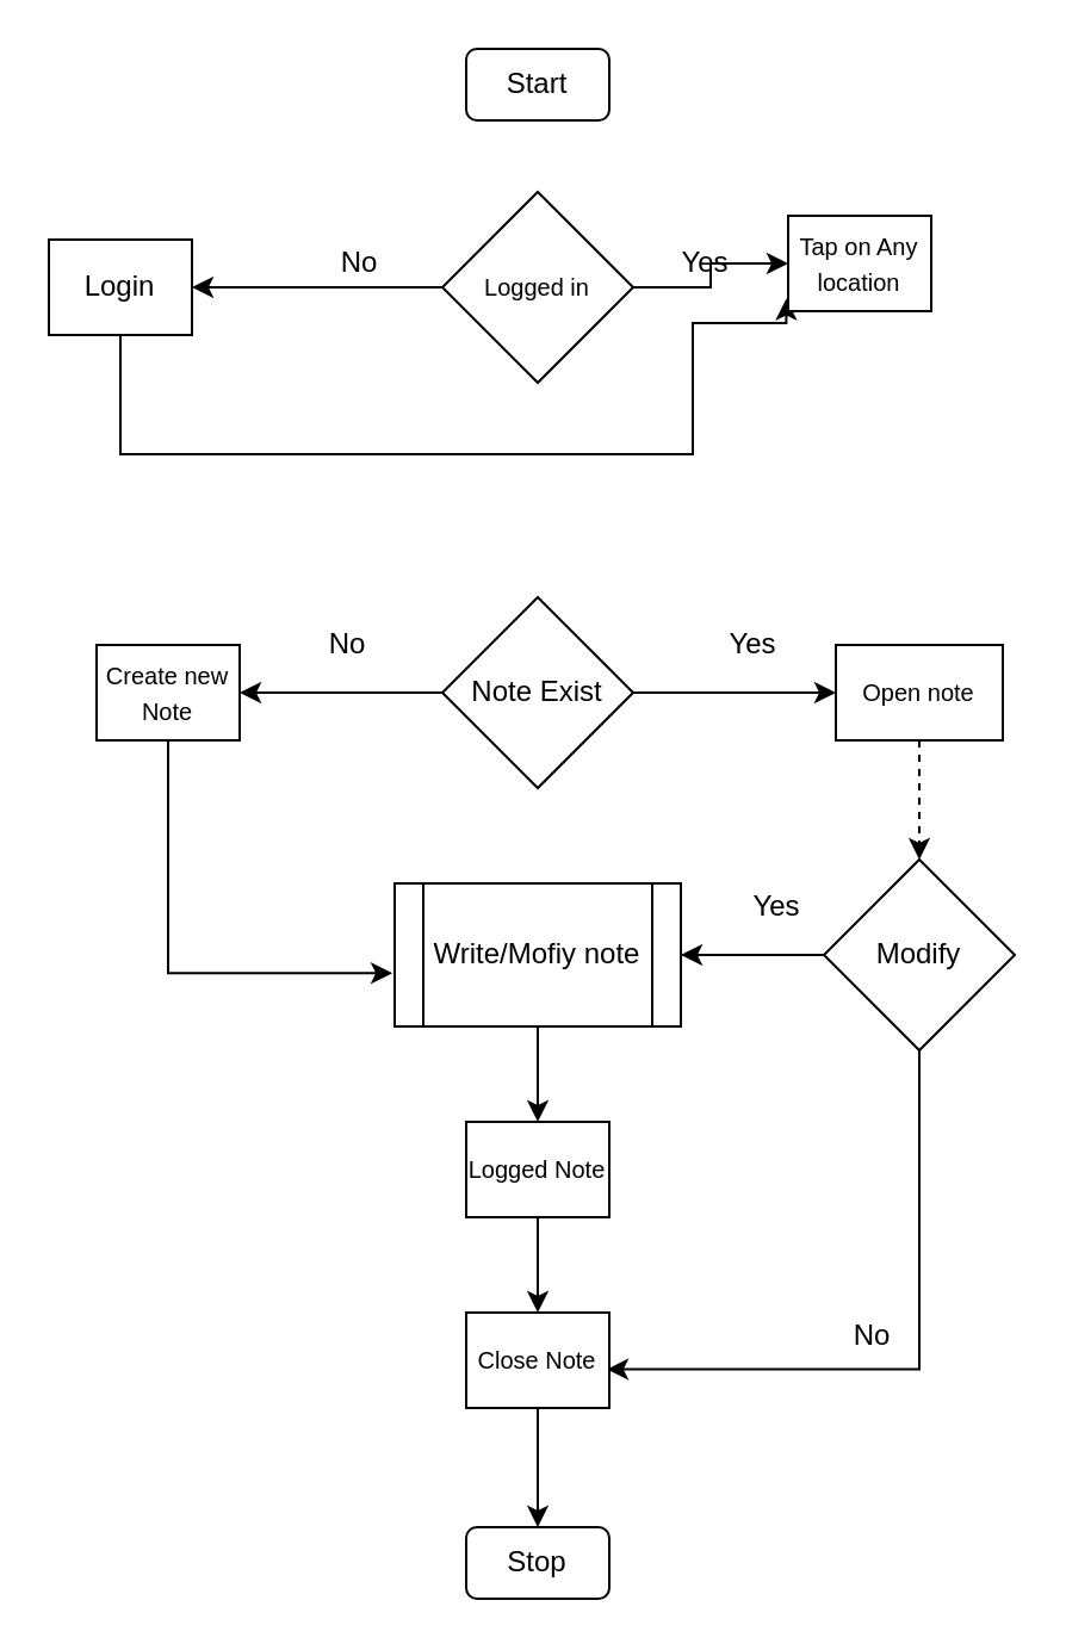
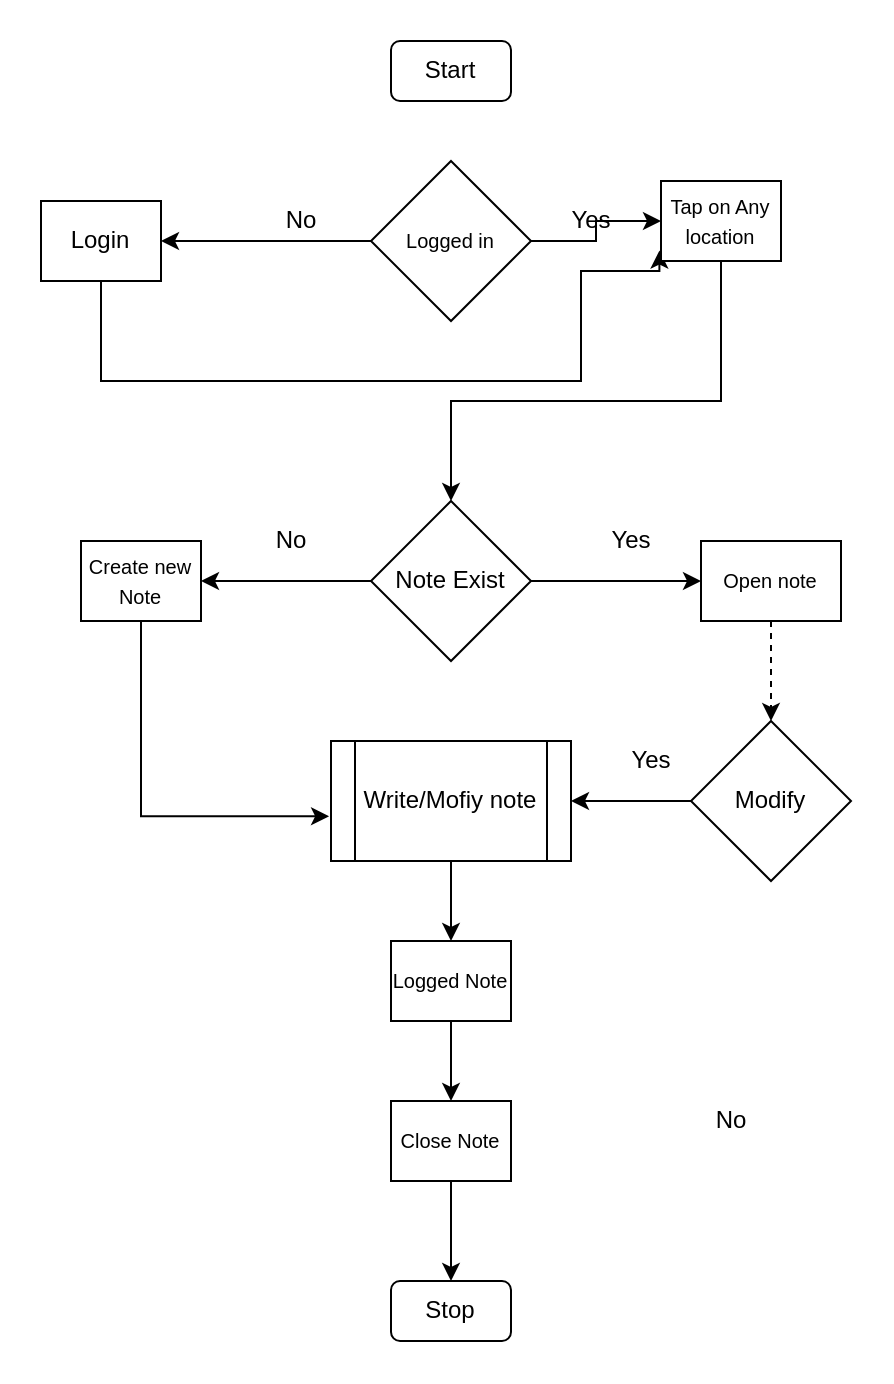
+ <mxCell id="9" value="" style="edgeStyle=orthogonalEdgeStyle;rounded=0;orthogonalLoop=1;jettySize=auto;html=1;" edge="1" parent="1" source="10" target="14"><mxGeometry relative="1" as="geometry"><Array as="points"><mxPoint x="360" y="200" /><mxPoint x="225" y="200" /></Array></mxGeometry></mxCell>
- <mxCell id="24" style="edgeStyle=orthogonalEdgeStyle;rounded=0;orthogonalLoop=1;jettySize=auto;html=1;entryX=0.983;entryY=0.595;entryDx=0;entryDy=0;entryPerimeter=0;" edge="1" parent="1" source="25" target="30"><mxGeometry relative="1" as="geometry"><Array as="points"><mxPoint x="385" y="400" /><mxPoint x="385" y="574" /></Array></mxGeometry></mxCell>
